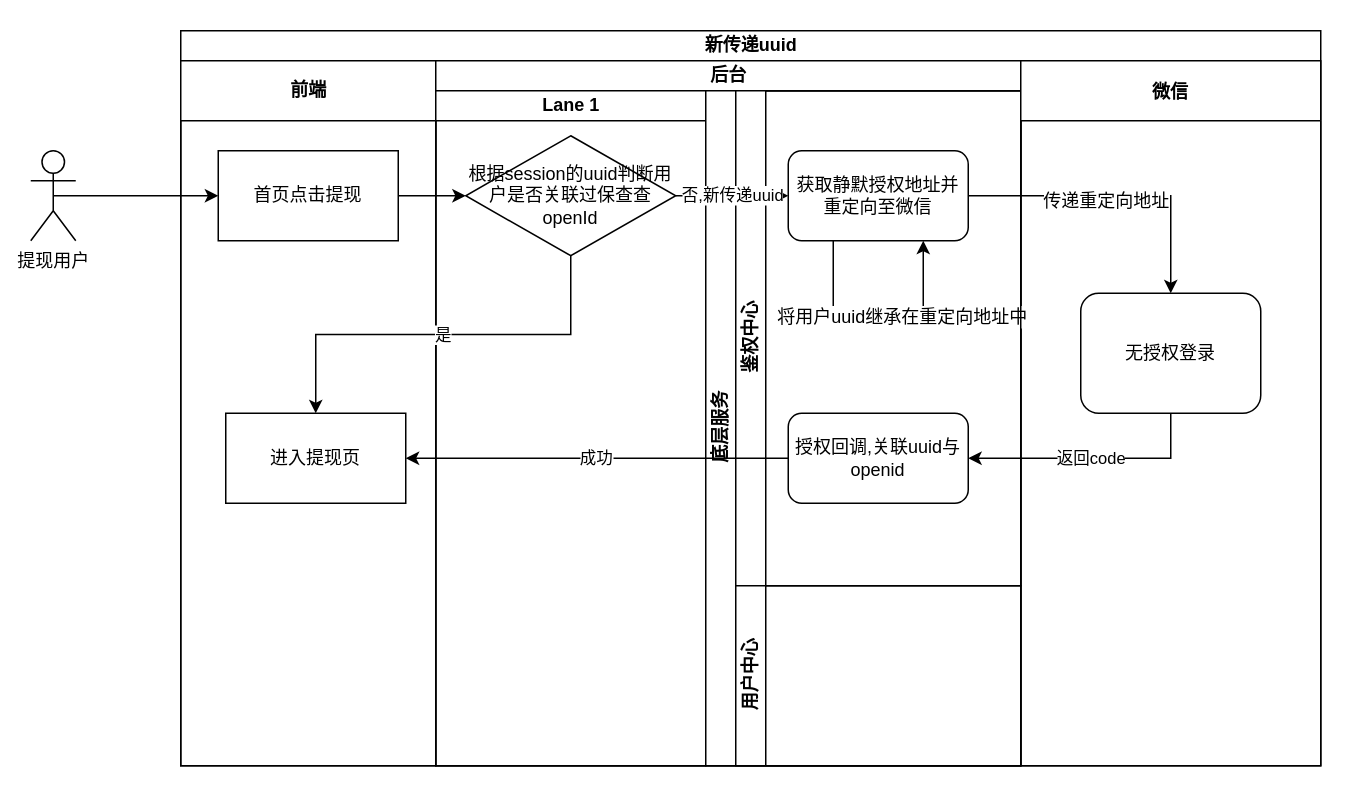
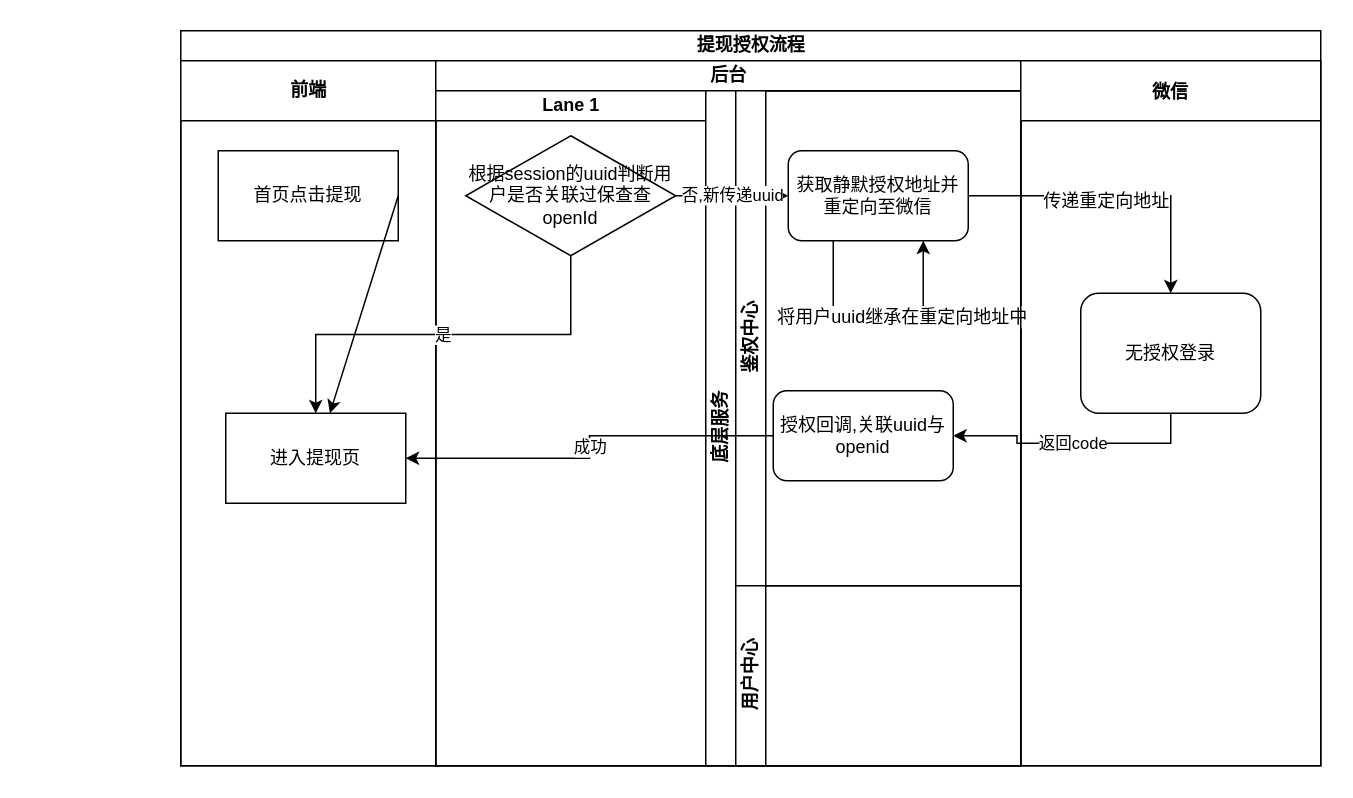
- <mxCell id="2" value="新传递uuid" style="swimlane;html=1;childLayout=stackLayout;resizeParent=1;resizeParentMax=0;startSize=20;" vertex="1" parent="1"><mxGeometry x="120" y="20" width="760" height="490" as="geometry" /></mxCell>
+ <mxCell id="2" value="提现授权流程" style="swimlane;html=1;childLayout=stackLayout;resizeParent=1;resizeParentMax=0;startSize=20;" vertex="1" parent="1"><mxGeometry x="120" y="20" width="760" height="490" as="geometry" /></mxCell>
- <mxCell id="26" value="提现用户" style="shape=umlActor;verticalLabelPosition=bottom;labelBackgroundColor=#ffffff;verticalAlign=top;html=1;outlineConnect=0;" vertex="1" parent="1"><mxGeometry x="20" y="100" width="30" height="60" as="geometry" /></mxCell>
- <mxCell id="25" style="edgeStyle=orthogonalEdgeStyle;rounded=0;orthogonalLoop=1;jettySize=auto;html=1;exitX=0.5;exitY=0.5;exitDx=0;exitDy=0;exitPerimeter=0;entryX=0;entryY=0.5;entryDx=0;entryDy=0;" edge="1" parent="1" source="26" target="4"><mxGeometry relative="1" as="geometry" /></mxCell>
- <mxCell id="19" value="" style="endArrow=classic;html=1;exitX=1;exitY=0.5;exitDx=0;exitDy=0;" edge="1" parent="2" source="4" target="8"><mxGeometry width="50" height="50" relative="1" as="geometry"><mxPoint y="640" as="sourcePoint" /><mxPoint x="50" y="590" as="targetPoint" /></mxGeometry></mxCell>
+ <mxCell id="19" value="" style="endArrow=classic;html=1;exitX=1;exitY=0.5;exitDx=0;exitDy=0;" edge="1" parent="2" source="4" target="5"><mxGeometry width="50" height="50" relative="1" as="geometry"><mxPoint y="640" as="sourcePoint" /><mxPoint x="50" y="590" as="targetPoint" /></mxGeometry></mxCell>
- <mxCell id="12" value="授权回调,关联uuid与openid" style="rounded=1;whiteSpace=wrap;html=1;" vertex="1" parent="10"><mxGeometry x="35" y="215" width="120" height="60" as="geometry" /></mxCell>
+ <mxCell id="12" value="授权回调,关联uuid与openid" style="rounded=1;whiteSpace=wrap;html=1;" vertex="1" parent="10"><mxGeometry x="25" y="200" width="120" height="60" as="geometry" /></mxCell>
